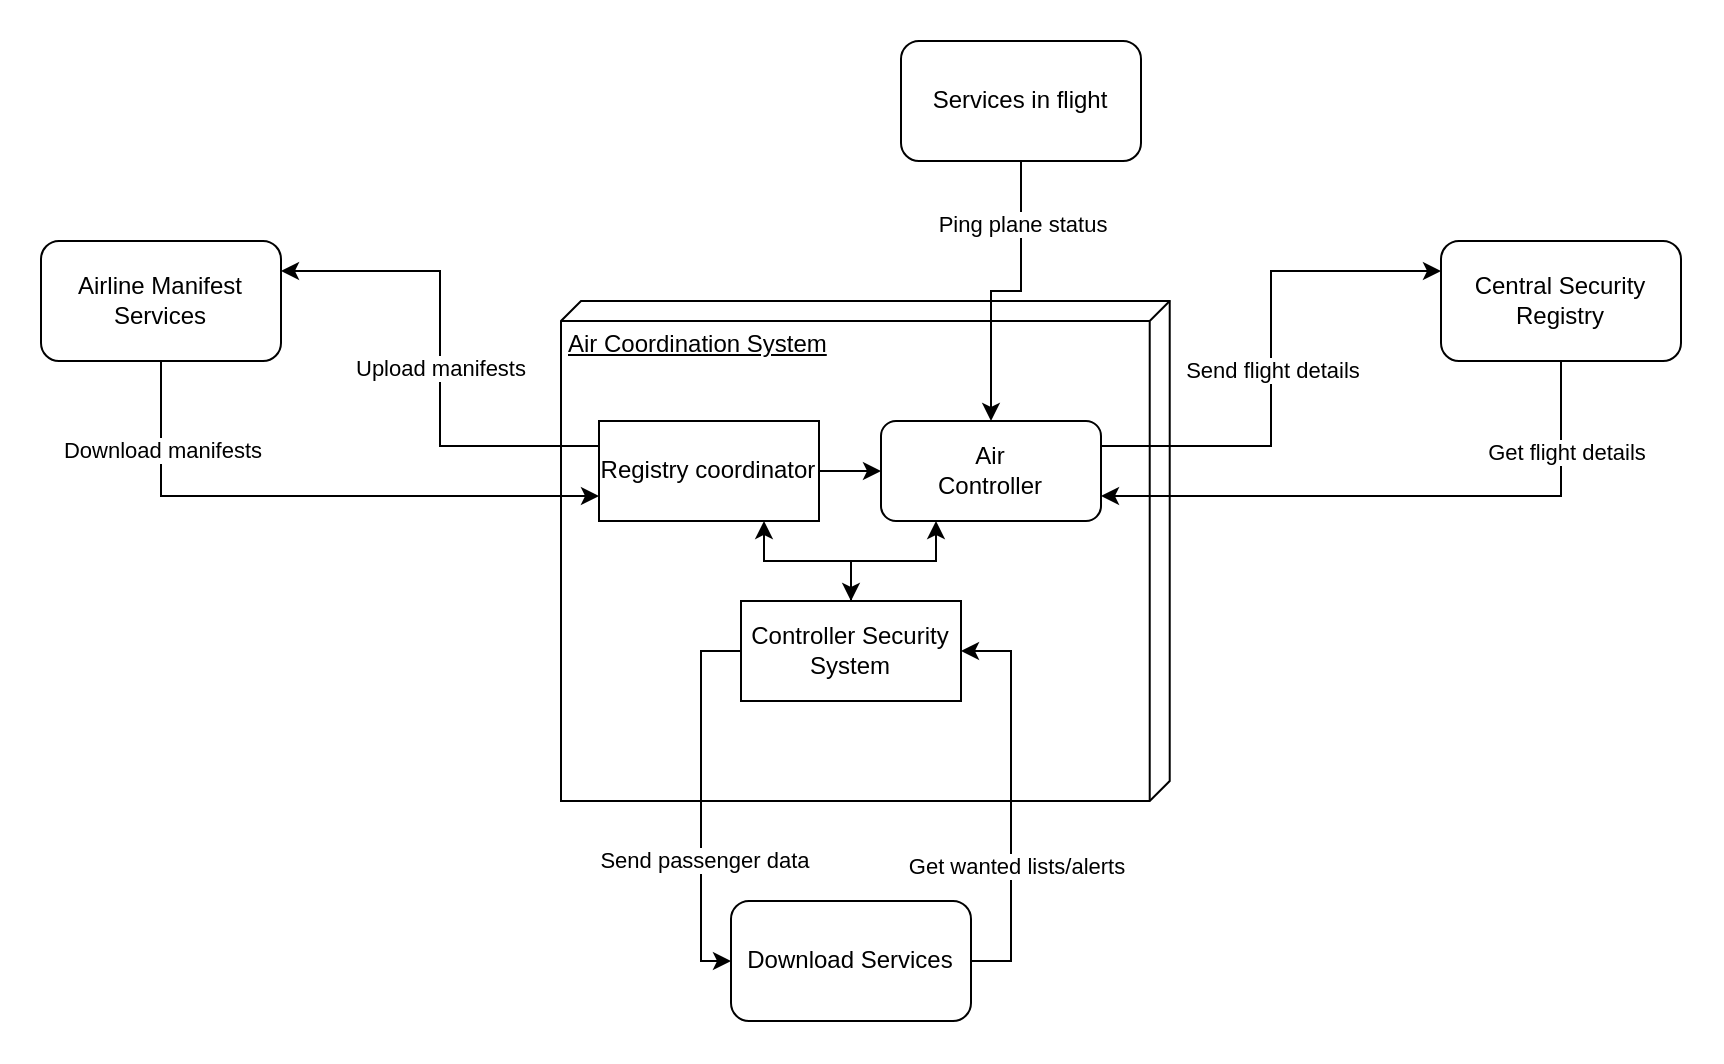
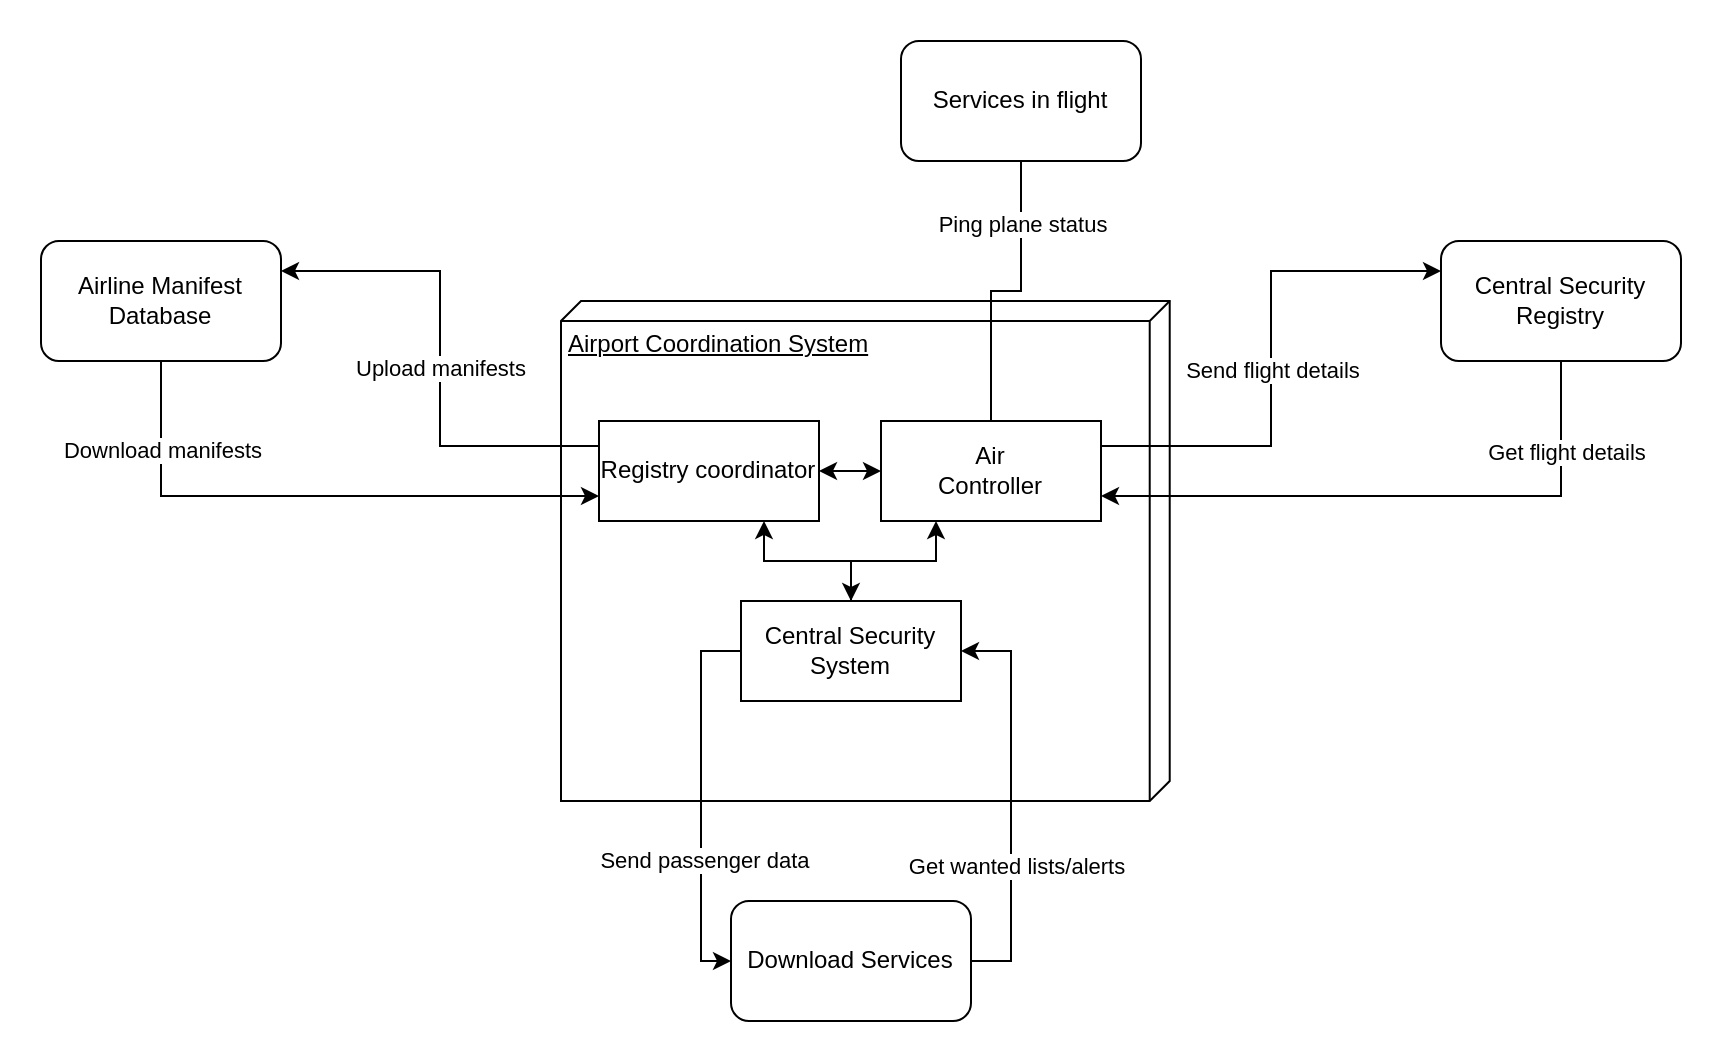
- <mxCell id="17" value="Airline Manifest Services" style="rounded=1;whiteSpace=wrap;html=1;" vertex="1" parent="1"><mxGeometry x="20" y="120" width="120" height="60" as="geometry" /></mxCell>
+ <mxCell id="17" value="Airline Manifest Database" style="rounded=1;whiteSpace=wrap;html=1;" vertex="1" parent="1"><mxGeometry x="20" y="120" width="120" height="60" as="geometry" /></mxCell>
- <mxCell id="2" value="Air Coordination System" style="verticalAlign=top;align=left;spacingTop=8;spacingLeft=2;spacingRight=12;shape=cube;size=10;direction=south;fontStyle=4;html=1;whiteSpace=wrap;" vertex="1" parent="1"><mxGeometry x="280" y="150" width="304.35" height="250" as="geometry" /></mxCell>
+ <mxCell id="2" value="Airport Coordination System" style="verticalAlign=top;align=left;spacingTop=8;spacingLeft=2;spacingRight=12;shape=cube;size=10;direction=south;fontStyle=4;html=1;whiteSpace=wrap;" vertex="1" parent="1"><mxGeometry x="280" y="150" width="304.35" height="250" as="geometry" /></mxCell>
- <mxCell id="24" style="edgeStyle=orthogonalEdgeStyle;rounded=0;orthogonalLoop=1;jettySize=auto;html=1;exitX=0.5;exitY=1;exitDx=0;exitDy=0;" edge="1" parent="1" source="26" target="11"><mxGeometry relative="1" as="geometry" /></mxCell>
+ <mxCell id="24" style="edgeStyle=orthogonalEdgeStyle;rounded=0;orthogonalLoop=1;jettySize=auto;html=1;exitX=0.5;exitY=1;exitDx=0;exitDy=0;endArrow=none;" edge="1" parent="1" source="26" target="11"><mxGeometry relative="1" as="geometry" /></mxCell>
- <mxCell id="10" style="edgeStyle=orthogonalEdgeStyle;rounded=0;orthogonalLoop=1;jettySize=auto;html=1;exitX=0;exitY=0.5;exitDx=0;exitDy=0;entryX=1;entryY=0.5;entryDx=0;entryDy=0;startArrow=classic;startFill=1;endArrow=none;" edge="1" parent="1" source="11" target="6"><mxGeometry relative="1" as="geometry" /></mxCell>
+ <mxCell id="10" style="edgeStyle=orthogonalEdgeStyle;rounded=0;orthogonalLoop=1;jettySize=auto;html=1;exitX=0;exitY=0.5;exitDx=0;exitDy=0;entryX=1;entryY=0.5;entryDx=0;entryDy=0;startArrow=classic;startFill=1;" edge="1" parent="1" source="11" target="6"><mxGeometry relative="1" as="geometry" /></mxCell>
- <mxCell id="11" value="&lt;div&gt;Air &lt;br&gt;&lt;/div&gt;&lt;div&gt;Controller&lt;/div&gt;" style="html=1;whiteSpace=wrap;rounded=1;" vertex="1" parent="1"><mxGeometry x="440" y="210" width="110" height="50" as="geometry" /></mxCell>
+ <mxCell id="11" value="&lt;div&gt;Air &lt;br&gt;&lt;/div&gt;&lt;div&gt;Controller&lt;/div&gt;" style="html=1;whiteSpace=wrap;" vertex="1" parent="1"><mxGeometry x="440" y="210" width="110" height="50" as="geometry" /></mxCell>
- <mxCell id="14" value="Controller Security System" style="html=1;whiteSpace=wrap;" vertex="1" parent="1"><mxGeometry x="370" y="300" width="110" height="50" as="geometry" /></mxCell>
+ <mxCell id="14" value="Central Security System" style="html=1;whiteSpace=wrap;" vertex="1" parent="1"><mxGeometry x="370" y="300" width="110" height="50" as="geometry" /></mxCell>
